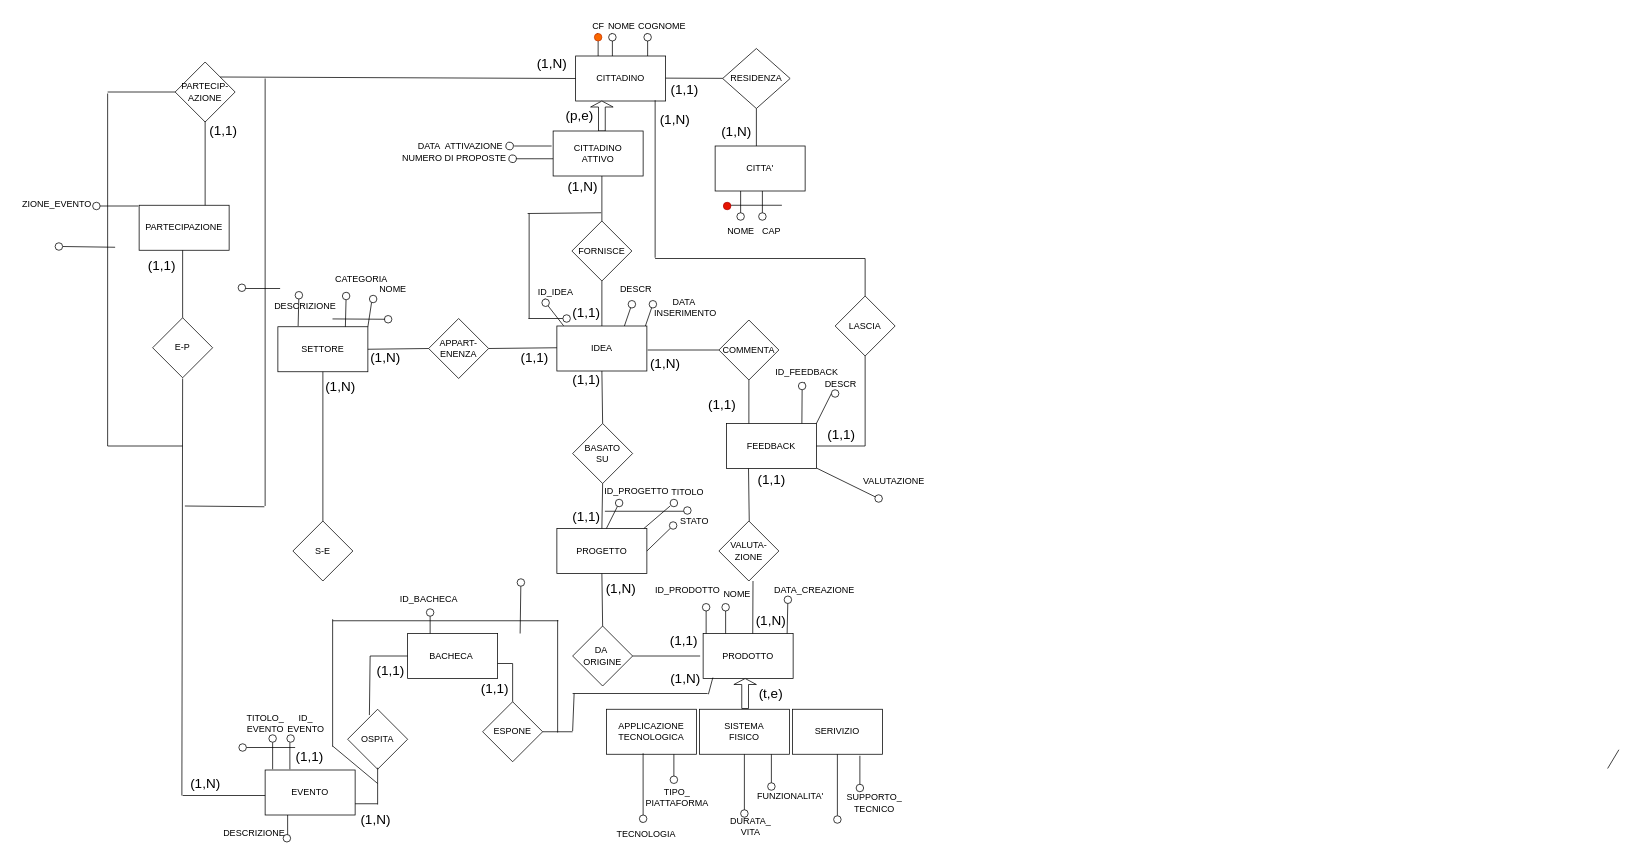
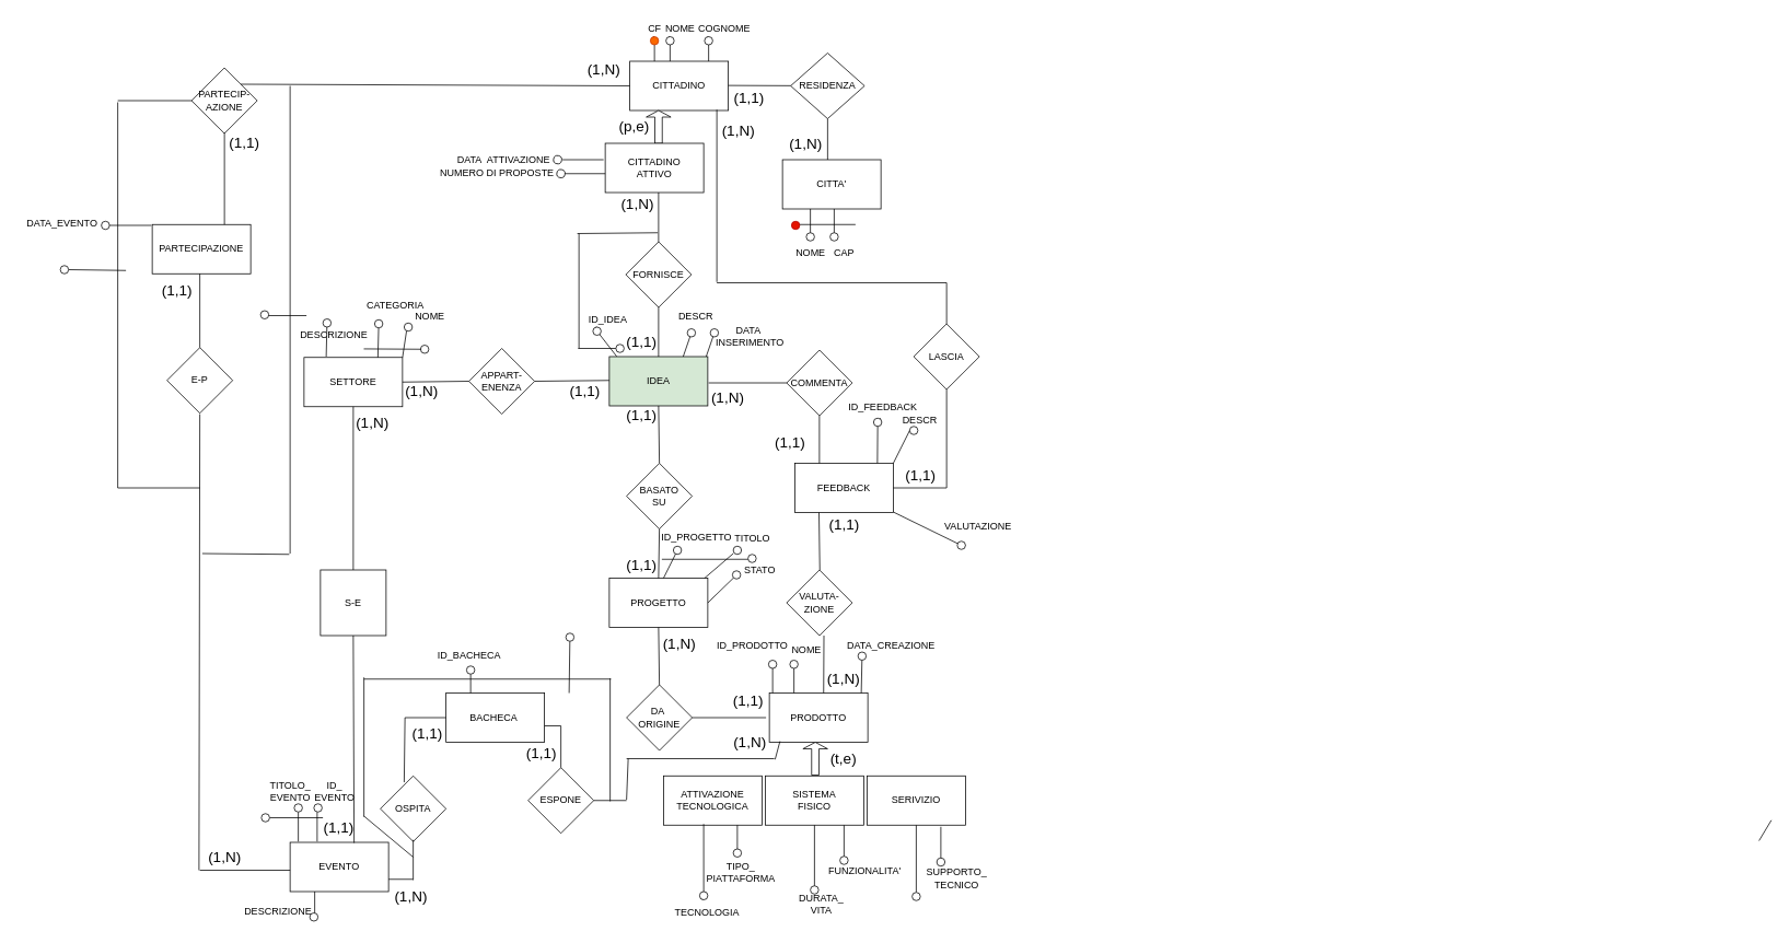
- <mxCell id="187" value="ZIONE_EVENTO" style="text;html=1;align=center;verticalAlign=middle;resizable=0;points=[];autosize=1;strokeColor=none;fillColor=none;" parent="1" vertex="1"><mxGeometry x="20" y="257" width="110" height="30" as="geometry" /></mxCell>
+ <mxCell id="187" value="DATA_EVENTO" style="text;html=1;align=center;verticalAlign=middle;resizable=0;points=[];autosize=1;strokeColor=none;fillColor=none;" parent="1" vertex="1"><mxGeometry x="20" y="257" width="110" height="30" as="geometry" /></mxCell>
- <mxCell id="6" value="IDEA" style="rounded=0;whiteSpace=wrap;html=1;" parent="1" vertex="1"><mxGeometry x="742" y="434" width="120" height="60" as="geometry" /></mxCell>
+ <mxCell id="6" value="IDEA" style="rounded=0;whiteSpace=wrap;html=1;fillColor=#d5e8d4;" parent="1" vertex="1"><mxGeometry x="742" y="434" width="120" height="60" as="geometry" /></mxCell>
- <mxCell id="43" value="S-E" style="rhombus;whiteSpace=wrap;html=1;" parent="1" vertex="1"><mxGeometry x="390" y="694" width="80" height="80" as="geometry" /></mxCell>
+ <mxCell id="43" value="S-E" style="whiteSpace=wrap;html=1;rounded=0;" parent="1" vertex="1"><mxGeometry x="390" y="694" width="80" height="80" as="geometry" /></mxCell>
+ <mxCell id="50" value="" style="endArrow=none;html=1;rounded=0;entryX=0.5;entryY=1;entryDx=0;entryDy=0;exitX=0.65;exitY=0.012;exitDx=0;exitDy=0;exitPerimeter=0;" parent="1" source="44" target="43" edge="1"><mxGeometry width="50" height="50" relative="1" as="geometry"><mxPoint x="753" y="874" as="sourcePoint" /><mxPoint x="803" y="824" as="targetPoint" /></mxGeometry></mxCell>
- <mxCell id="26" value="APPLICAZIONE&lt;div&gt;TECNOLOGICA&lt;/div&gt;" style="rounded=0;whiteSpace=wrap;html=1;" parent="1" vertex="1"><mxGeometry x="808" y="945" width="120" height="60" as="geometry" /></mxCell>
+ <mxCell id="26" value="ATTIVAZIONE&lt;div&gt;TECNOLOGICA&lt;/div&gt;" style="rounded=0;whiteSpace=wrap;html=1;" parent="1" vertex="1"><mxGeometry x="808" y="945" width="120" height="60" as="geometry" /></mxCell>
